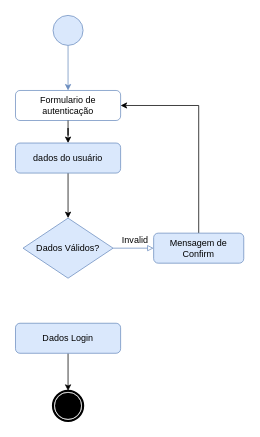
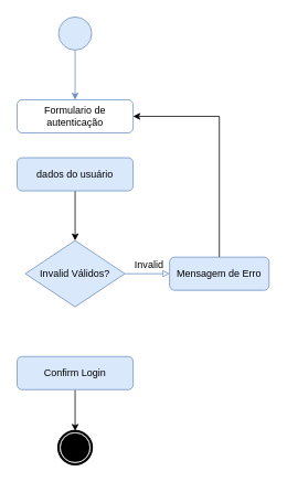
- <mxCell id="13" value="" style="edgeStyle=orthogonalEdgeStyle;rounded=0;orthogonalLoop=1;jettySize=auto;html=1;" edge="1" parent="1" source="3" target="14"><mxGeometry relative="1" as="geometry"><mxPoint x="90" y="160" as="sourcePoint" /><mxPoint x="90" y="290" as="targetPoint" /></mxGeometry></mxCell>
- <mxCell id="4" value="Dados Válidos?" style="rhombus;whiteSpace=wrap;html=1;shadow=0;fontSize=12;align=center;strokeWidth=1;labelBackgroundColor=none;fillColor=#dae8fc;strokeColor=#6c8ebf;" vertex="1" parent="1"><mxGeometry x="30" y="290" width="120" height="80" as="geometry" /></mxCell>
+ <mxCell id="4" value="Invalid Válidos?" style="rhombus;whiteSpace=wrap;html=1;shadow=0;fontSize=12;align=center;strokeWidth=1;labelBackgroundColor=none;fillColor=#dae8fc;strokeColor=#6c8ebf;" vertex="1" parent="1"><mxGeometry x="30" y="290" width="120" height="80" as="geometry" /></mxCell>
- <mxCell id="8" value="Mensagem de Confirm" style="rounded=1;whiteSpace=wrap;html=1;fontSize=12;strokeWidth=1;shadow=0;labelBackgroundColor=none;fillColor=#dae8fc;strokeColor=#6c8ebf;" vertex="1" parent="1"><mxGeometry x="204" y="310" width="120" height="40" as="geometry" /></mxCell>
+ <mxCell id="8" value="Mensagem de Erro" style="rounded=1;whiteSpace=wrap;html=1;fontSize=12;strokeWidth=1;shadow=0;labelBackgroundColor=none;fillColor=#dae8fc;strokeColor=#6c8ebf;" vertex="1" parent="1"><mxGeometry x="204" y="310" width="120" height="40" as="geometry" /></mxCell>
- <mxCell id="6" value="Dados Login" style="rounded=1;whiteSpace=wrap;html=1;fontSize=12;strokeWidth=1;shadow=0;labelBackgroundColor=none;fillColor=#dae8fc;strokeColor=#6c8ebf;" vertex="1" parent="1"><mxGeometry x="20" y="430" width="140" height="40" as="geometry" /></mxCell>
+ <mxCell id="6" value="Confirm Login" style="rounded=1;whiteSpace=wrap;html=1;fontSize=12;strokeWidth=1;shadow=0;labelBackgroundColor=none;fillColor=#dae8fc;strokeColor=#6c8ebf;" vertex="1" parent="1"><mxGeometry x="20" y="430" width="140" height="40" as="geometry" /></mxCell>
